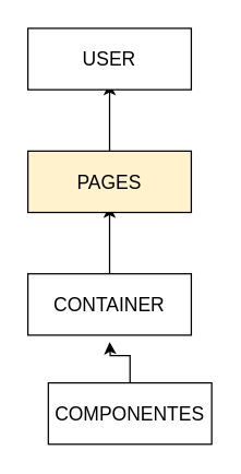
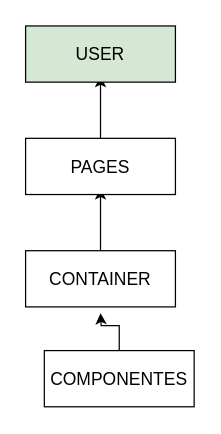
- <mxCell id="9" value="&lt;span style=&quot;font-size: 14px;&quot;&gt;USER&lt;/span&gt;" style="rounded=0;whiteSpace=wrap;html=1;" vertex="1" parent="1"><mxGeometry x="20" y="20" width="120" height="45" as="geometry" /></mxCell>
+ <mxCell id="9" value="&lt;span style=&quot;font-size: 14px;&quot;&gt;USER&lt;/span&gt;" style="rounded=0;whiteSpace=wrap;html=1;fillColor=#d5e8d4;" vertex="1" parent="1"><mxGeometry x="20" y="20" width="120" height="45" as="geometry" /></mxCell>
- <mxCell id="8" value="&lt;span style=&quot;font-size: 14px;&quot;&gt;PAGES&lt;/span&gt;" style="rounded=0;whiteSpace=wrap;html=1;fillColor=#fff2cc;" vertex="1" parent="1"><mxGeometry x="20" y="110" width="120" height="45" as="geometry" /></mxCell>
+ <mxCell id="8" value="&lt;span style=&quot;font-size: 14px;&quot;&gt;PAGES&lt;/span&gt;" style="rounded=0;whiteSpace=wrap;html=1;" vertex="1" parent="1"><mxGeometry x="20" y="110" width="120" height="45" as="geometry" /></mxCell>
